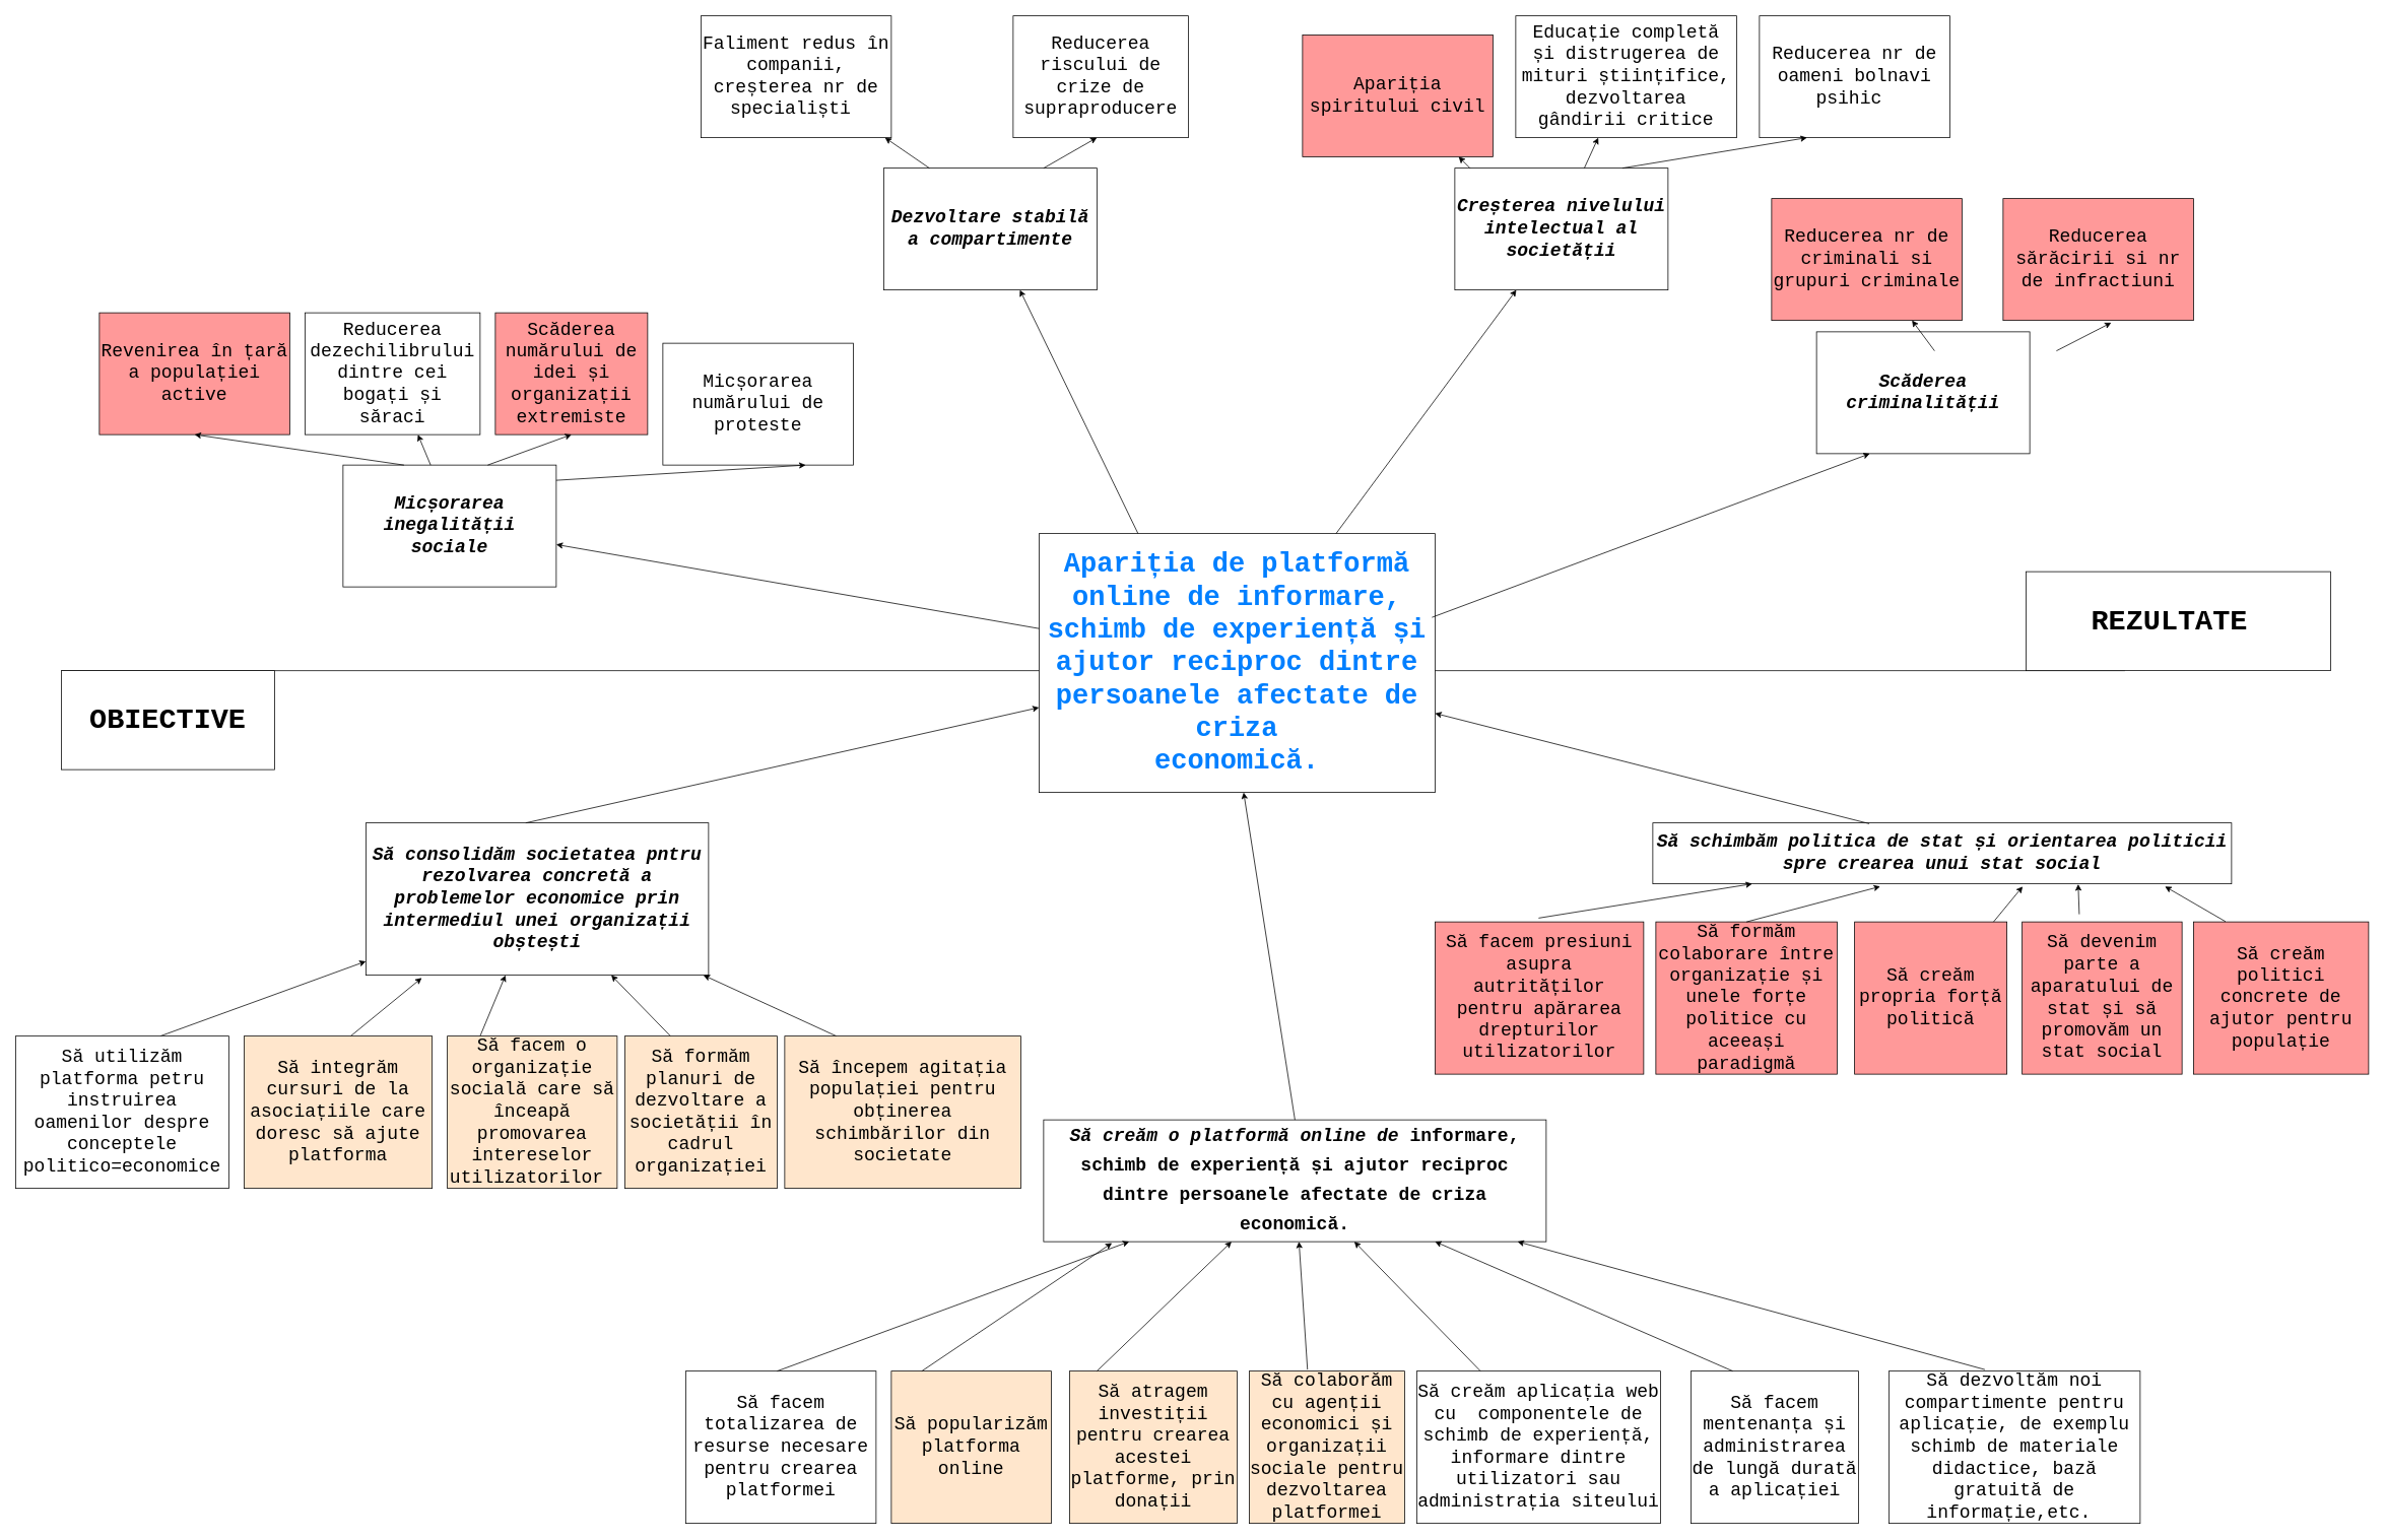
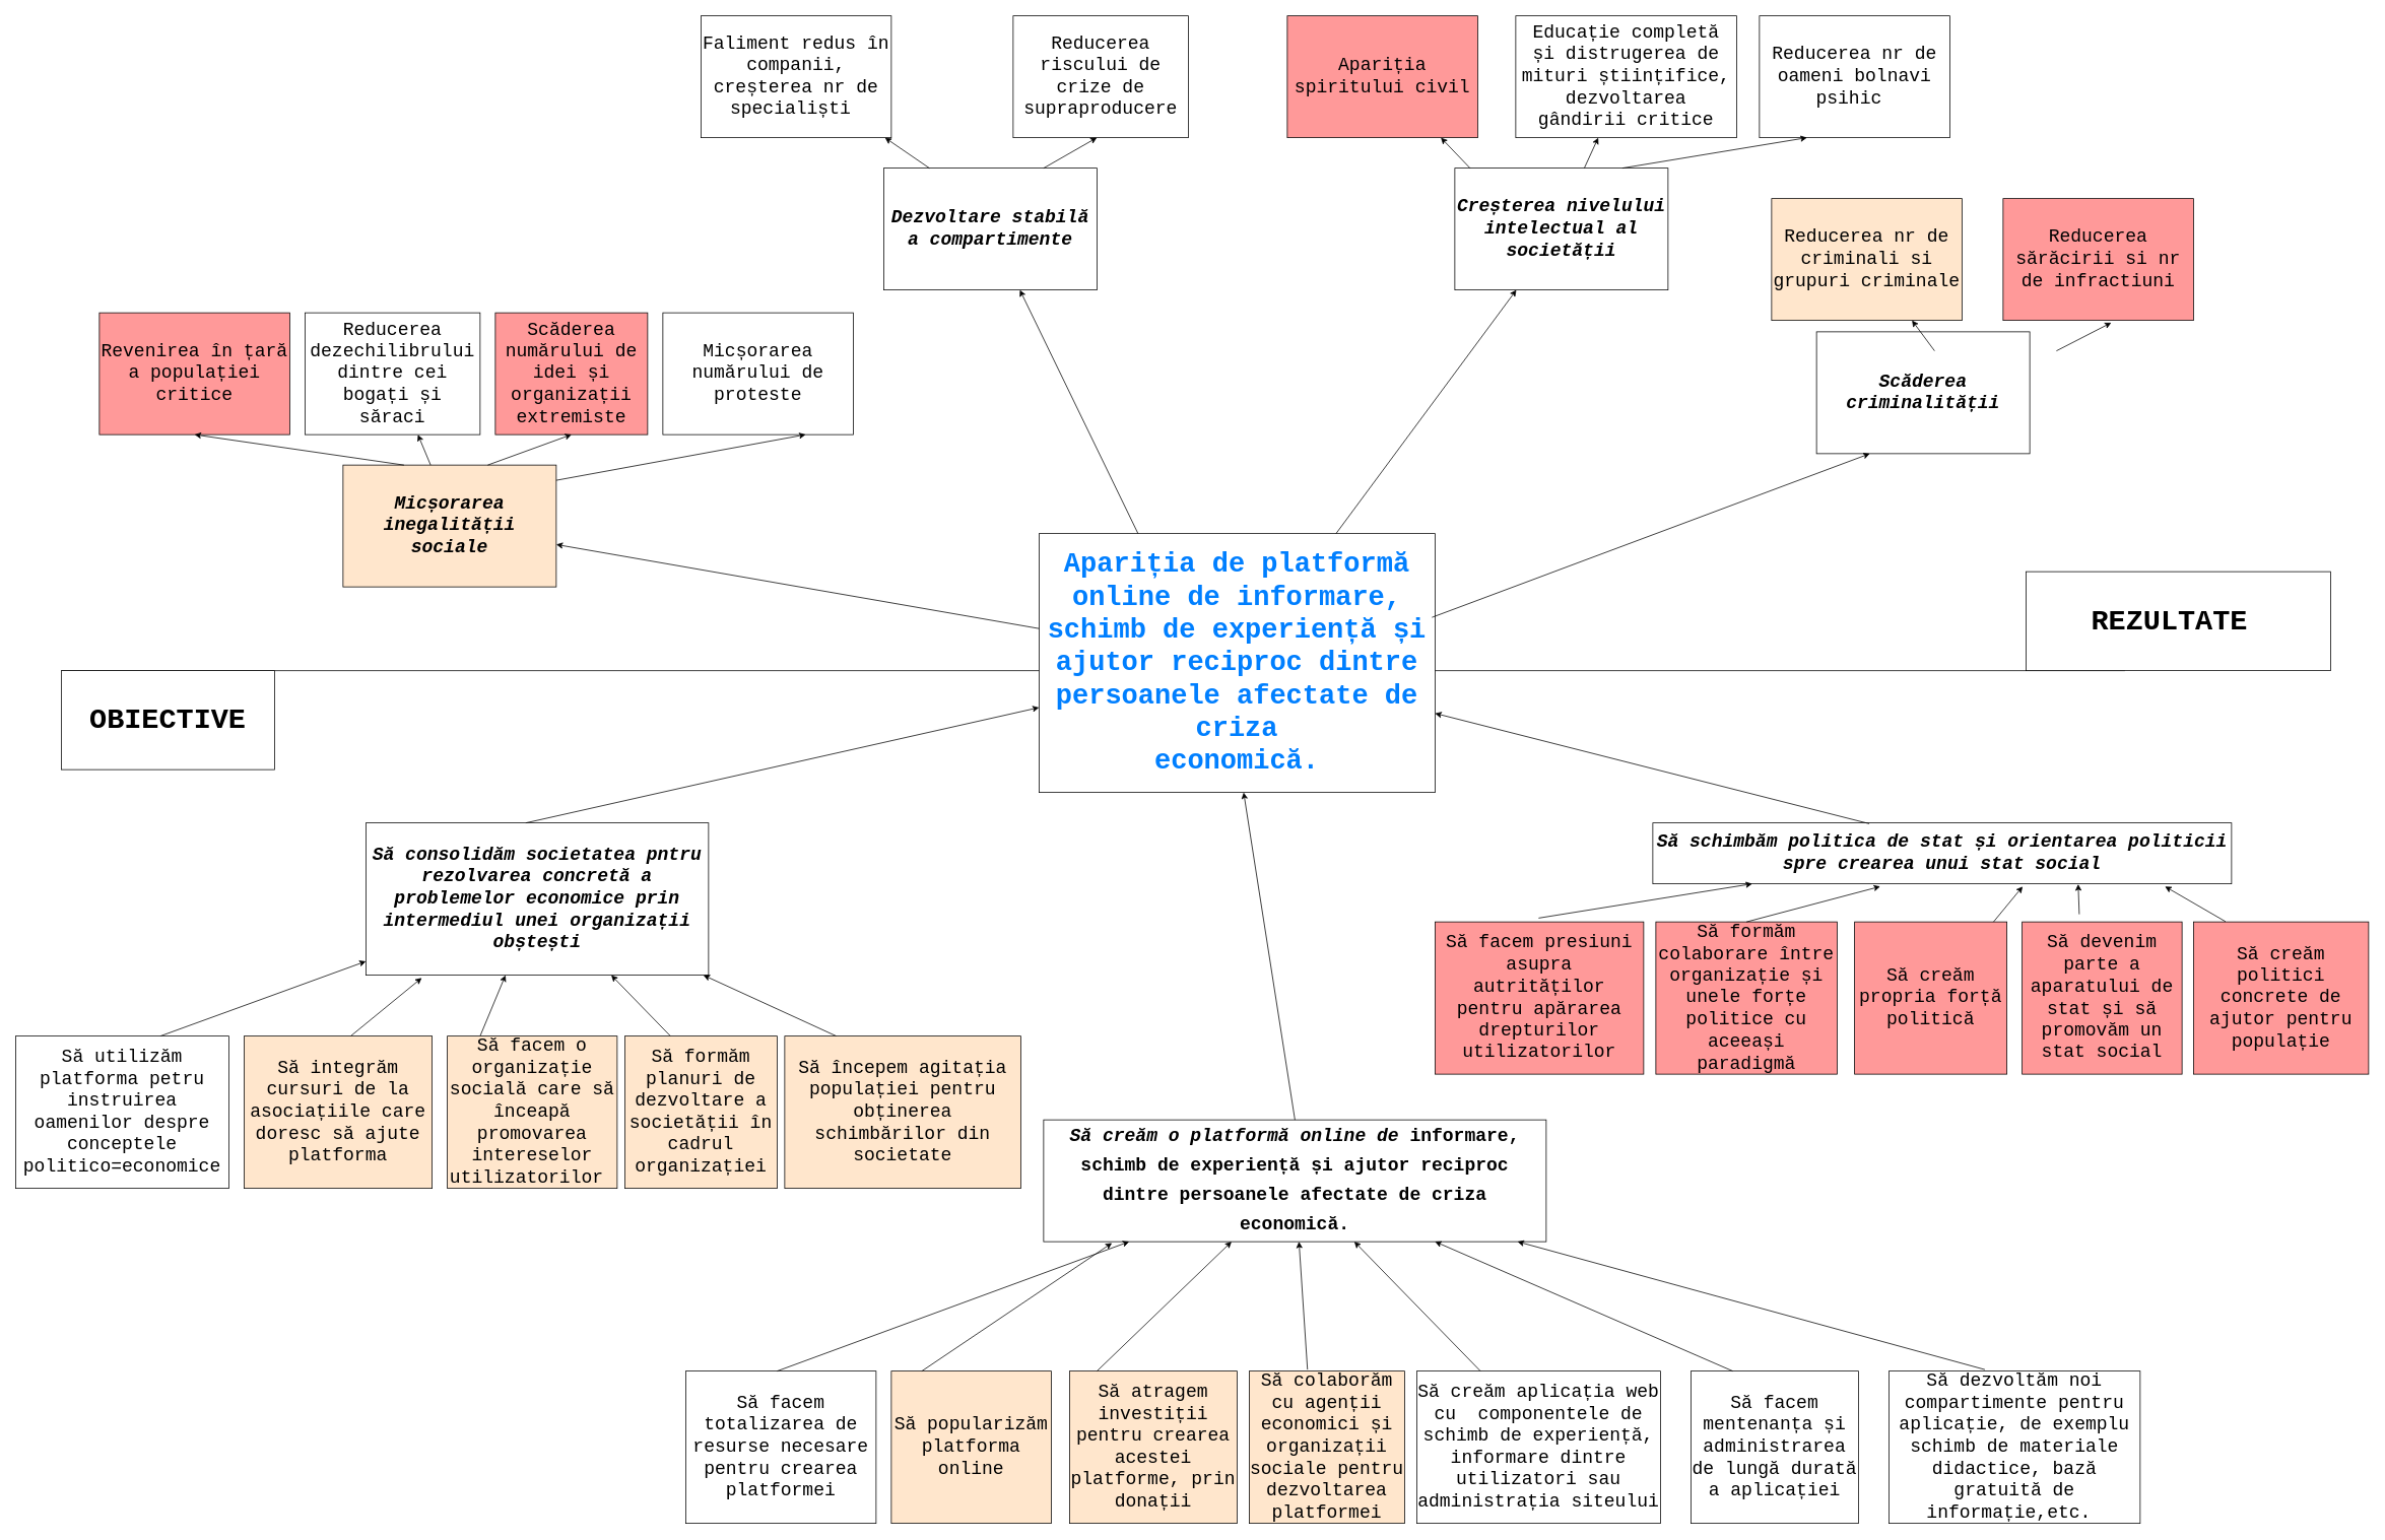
- <mxCell id="46" value="&lt;font face=&quot;Courier New&quot;&gt;&lt;span style=&quot;font-size: 24px&quot;&gt;Apariția spiritului civil&lt;/span&gt;&lt;/font&gt;" style="rounded=0;whiteSpace=wrap;html=1;fillColor=#FF9999;container=1;" vertex="1" parent="44"><mxGeometry x="20" y="25" width="250" height="160" as="geometry" /></mxCell>
+ <mxCell id="46" value="&lt;font face=&quot;Courier New&quot;&gt;&lt;span style=&quot;font-size: 24px&quot;&gt;Apariția spiritului civil&lt;/span&gt;&lt;/font&gt;" style="rounded=0;whiteSpace=wrap;html=1;fillColor=#FF9999;container=1;" vertex="1" parent="44"><mxGeometry width="250" height="160" as="geometry" /></mxCell>
- <mxCell id="50" value="&lt;font face=&quot;Courier New&quot;&gt;&lt;span style=&quot;font-size: 24px&quot;&gt;Reducerea nr de criminali si grupuri criminale&lt;/span&gt;&lt;/font&gt;" style="rounded=0;whiteSpace=wrap;html=1;fillColor=#FF9999;container=1;" vertex="1" parent="44"><mxGeometry x="636" y="240" width="250" height="160" as="geometry" /></mxCell>
+ <mxCell id="50" value="&lt;font face=&quot;Courier New&quot;&gt;&lt;span style=&quot;font-size: 24px&quot;&gt;Reducerea nr de criminali si grupuri criminale&lt;/span&gt;&lt;/font&gt;" style="rounded=0;whiteSpace=wrap;html=1;fillColor=#ffe6cc;container=1;" vertex="1" parent="44"><mxGeometry x="636" y="240" width="250" height="160" as="geometry" /></mxCell>
- <mxCell id="59" value="&lt;font face=&quot;Courier New&quot;&gt;&lt;span style=&quot;font-size: 24px&quot;&gt;Revenirea în țară a populației active&lt;/span&gt;&lt;/font&gt;" style="rounded=0;whiteSpace=wrap;html=1;fillColor=#FF9999;container=1;" vertex="1" parent="57"><mxGeometry y="390" width="250" height="160" as="geometry" /></mxCell>
+ <mxCell id="59" value="&lt;font face=&quot;Courier New&quot;&gt;&lt;span style=&quot;font-size: 24px&quot;&gt;Revenirea în țară a populației critice&lt;/span&gt;&lt;/font&gt;" style="rounded=0;whiteSpace=wrap;html=1;fillColor=#FF9999;container=1;" vertex="1" parent="57"><mxGeometry y="390" width="250" height="160" as="geometry" /></mxCell>
- <mxCell id="63" value="&lt;font face=&quot;Courier New&quot;&gt;&lt;span style=&quot;font-size: 24px&quot;&gt;Micșorarea numărului de proteste&lt;/span&gt;&lt;/font&gt;" style="rounded=0;whiteSpace=wrap;html=1;fillColor=#FFFFFF;container=1;" vertex="1" parent="57"><mxGeometry x="740" y="430" width="250" height="160" as="geometry" /></mxCell>
+ <mxCell id="63" value="&lt;font face=&quot;Courier New&quot;&gt;&lt;span style=&quot;font-size: 24px&quot;&gt;Micșorarea numărului de proteste&lt;/span&gt;&lt;/font&gt;" style="rounded=0;whiteSpace=wrap;html=1;fillColor=#FFFFFF;container=1;" vertex="1" parent="57"><mxGeometry x="740" y="390" width="250" height="160" as="geometry" /></mxCell>
- <mxCell id="58" value="&lt;font face=&quot;Courier New&quot;&gt;&lt;span style=&quot;font-size: 24px&quot;&gt;&lt;b&gt;&lt;i&gt;Micșorarea inegalității sociale&lt;/i&gt;&lt;/b&gt;&lt;/span&gt;&lt;/font&gt;" style="rounded=0;whiteSpace=wrap;html=1;fillColor=#FFFFFF;" vertex="1" parent="57"><mxGeometry x="320" y="590" width="280" height="160" as="geometry" /></mxCell>
+ <mxCell id="58" value="&lt;font face=&quot;Courier New&quot;&gt;&lt;span style=&quot;font-size: 24px&quot;&gt;&lt;b&gt;&lt;i&gt;Micșorarea inegalității sociale&lt;/i&gt;&lt;/b&gt;&lt;/span&gt;&lt;/font&gt;" style="rounded=0;whiteSpace=wrap;html=1;fillColor=#ffe6cc;" vertex="1" parent="57"><mxGeometry x="320" y="590" width="280" height="160" as="geometry" /></mxCell>
